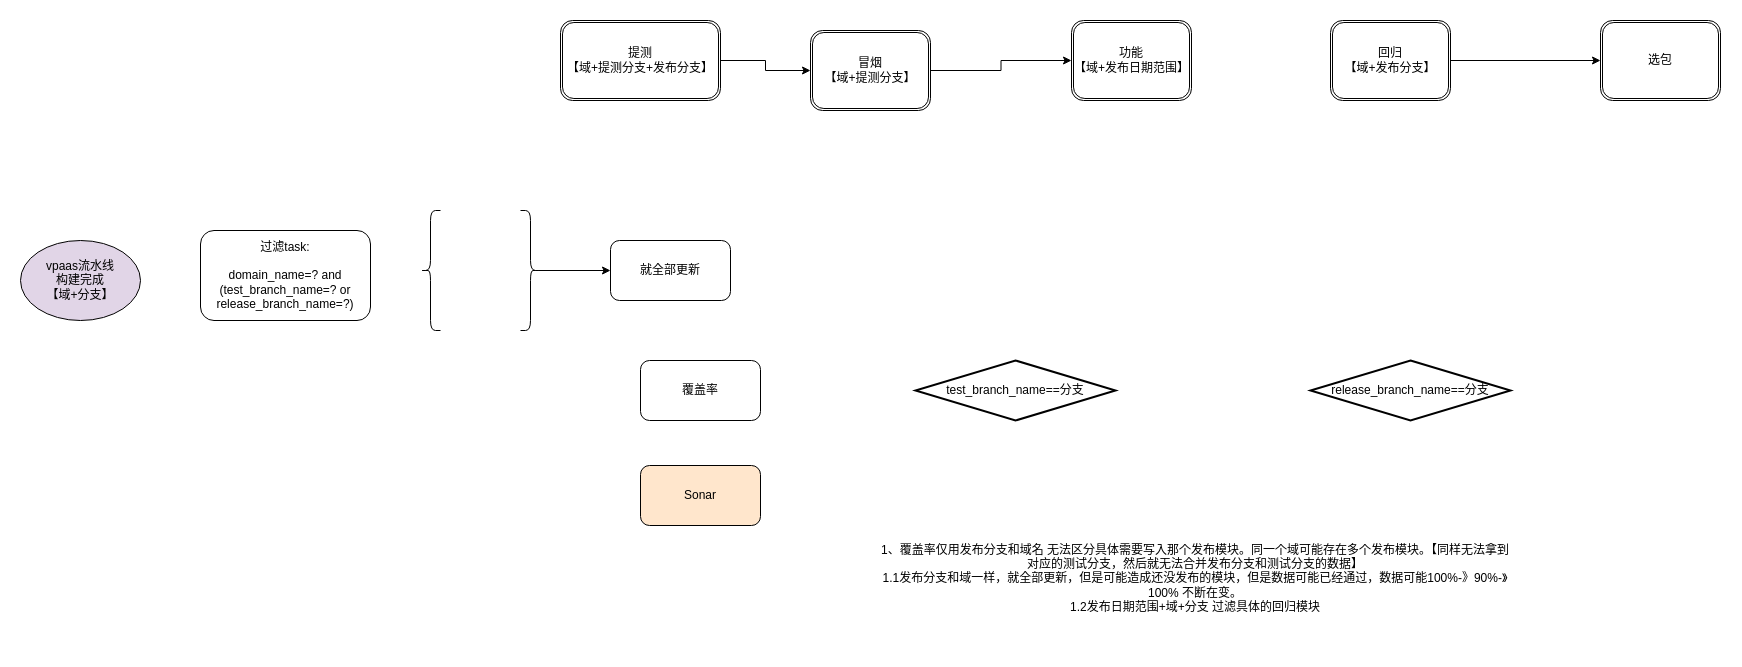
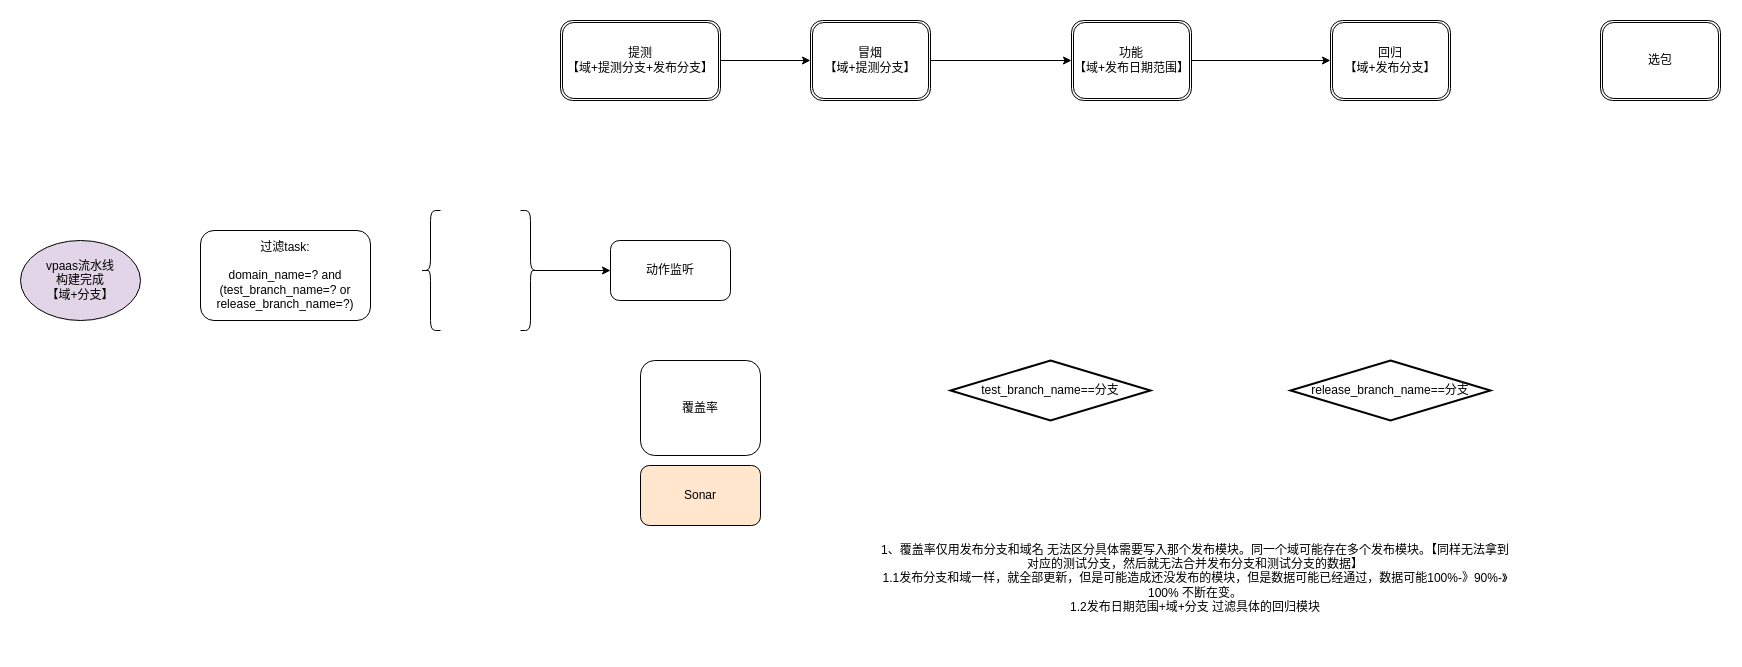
+ <mxCell id="6" style="edgeStyle=orthogonalEdgeStyle;rounded=0;orthogonalLoop=1;jettySize=auto;html=1;exitX=1;exitY=0.5;exitDx=0;exitDy=0;entryX=0;entryY=0.5;entryDx=0;entryDy=0;" edge="1" parent="1" source="7" target="9"><mxGeometry relative="1" as="geometry" /></mxCell>
- <mxCell id="8" style="edgeStyle=orthogonalEdgeStyle;rounded=0;orthogonalLoop=1;jettySize=auto;html=1;exitX=1;exitY=0.5;exitDx=0;exitDy=0;entryX=0;entryY=0.5;entryDx=0;entryDy=0;" edge="1" parent="1" source="9" target="10"><mxGeometry relative="1" as="geometry" /></mxCell>
- <mxCell id="5" value="冒烟&lt;div&gt;【域+提测分支】&lt;/div&gt;" style="shape=ext;double=1;rounded=1;whiteSpace=wrap;html=1;" vertex="1" parent="1"><mxGeometry x="810" y="30" width="120" height="80" as="geometry" /></mxCell>
+ <mxCell id="5" value="冒烟&lt;div&gt;【域+提测分支】&lt;/div&gt;" style="shape=ext;double=1;rounded=1;whiteSpace=wrap;html=1;" vertex="1" parent="1"><mxGeometry x="810" y="20" width="120" height="80" as="geometry" /></mxCell>
- <mxCell id="15" value="就全部更新" style="rounded=1;whiteSpace=wrap;html=1;" vertex="1" parent="1"><mxGeometry x="610" y="240" width="120" height="60" as="geometry" /></mxCell>
+ <mxCell id="15" value="动作监听" style="rounded=1;whiteSpace=wrap;html=1;" vertex="1" parent="1"><mxGeometry x="610" y="240" width="120" height="60" as="geometry" /></mxCell>
- <mxCell id="17" value="覆盖率" style="rounded=1;whiteSpace=wrap;html=1;" vertex="1" parent="1"><mxGeometry x="640" y="360" width="120" height="60" as="geometry" /></mxCell>
+ <mxCell id="17" value="覆盖率" style="rounded=1;whiteSpace=wrap;html=1;" vertex="1" parent="1"><mxGeometry x="640" y="360" width="120" height="95" as="geometry" /></mxCell>
- <mxCell id="19" value="test_branch_name==分支" style="strokeWidth=2;html=1;shape=mxgraph.flowchart.decision;whiteSpace=wrap;" vertex="1" parent="1"><mxGeometry x="915" y="360" width="200" height="60" as="geometry" /></mxCell>
+ <mxCell id="19" value="test_branch_name==分支" style="strokeWidth=2;html=1;shape=mxgraph.flowchart.decision;whiteSpace=wrap;" vertex="1" parent="1"><mxGeometry x="950" y="360" width="200" height="60" as="geometry" /></mxCell>
- <mxCell id="20" value="release_branch_name==分支" style="strokeWidth=2;html=1;shape=mxgraph.flowchart.decision;whiteSpace=wrap;" vertex="1" parent="1"><mxGeometry x="1310" y="360" width="200" height="60" as="geometry" /></mxCell>
+ <mxCell id="20" value="release_branch_name==分支" style="strokeWidth=2;html=1;shape=mxgraph.flowchart.decision;whiteSpace=wrap;" vertex="1" parent="1"><mxGeometry x="1290" y="360" width="200" height="60" as="geometry" /></mxCell>
